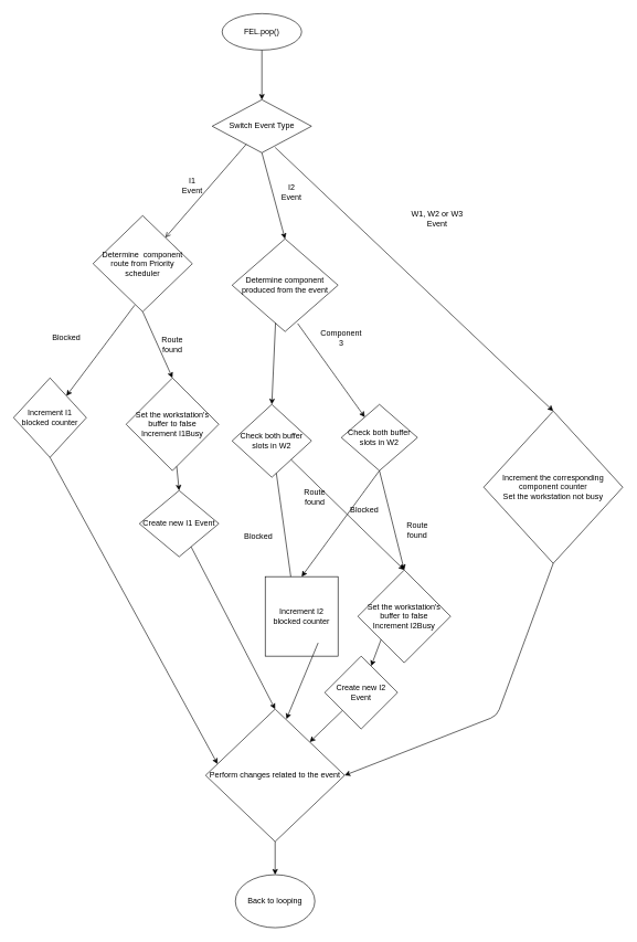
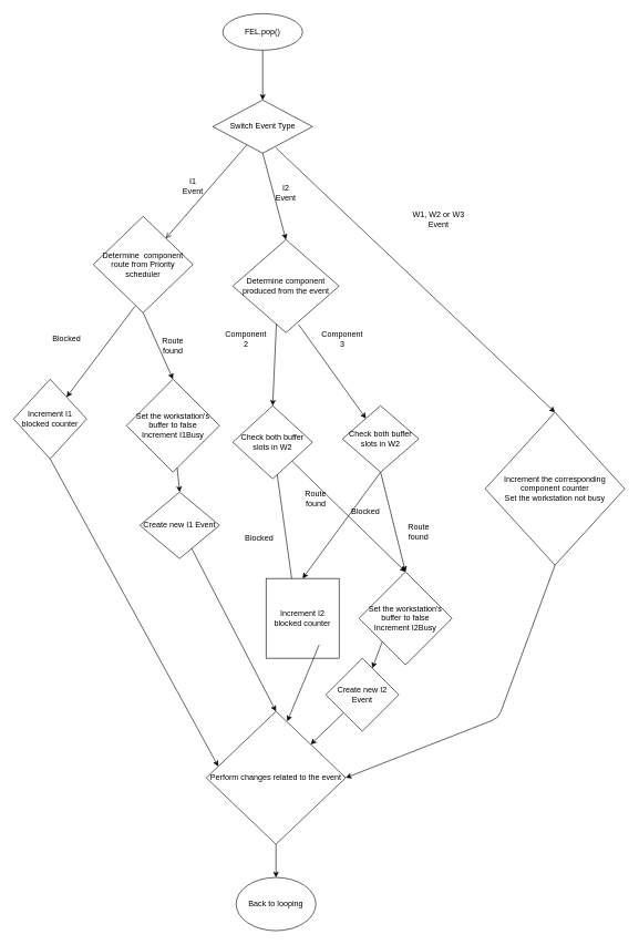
- <mxCell id="11" value="I2 Event" style="text;html=1;strokeColor=none;fillColor=none;align=center;verticalAlign=middle;whiteSpace=wrap;rounded=0;" parent="1" vertex="1"><mxGeometry x="420" y="280" width="40" height="20" as="geometry" /></mxCell>
+ <mxCell id="11" value="I2 Event" style="text;html=1;strokeColor=none;fillColor=none;align=center;verticalAlign=middle;whiteSpace=wrap;rounded=0;" parent="1" vertex="1"><mxGeometry x="410" y="280" width="40" height="20" as="geometry" /></mxCell>
+ <mxCell id="29" value="Component 2" style="text;html=1;strokeColor=none;fillColor=none;align=center;verticalAlign=middle;whiteSpace=wrap;rounded=0;" parent="1" vertex="1"><mxGeometry x="350" y="500" width="40" height="20" as="geometry" /></mxCell>
